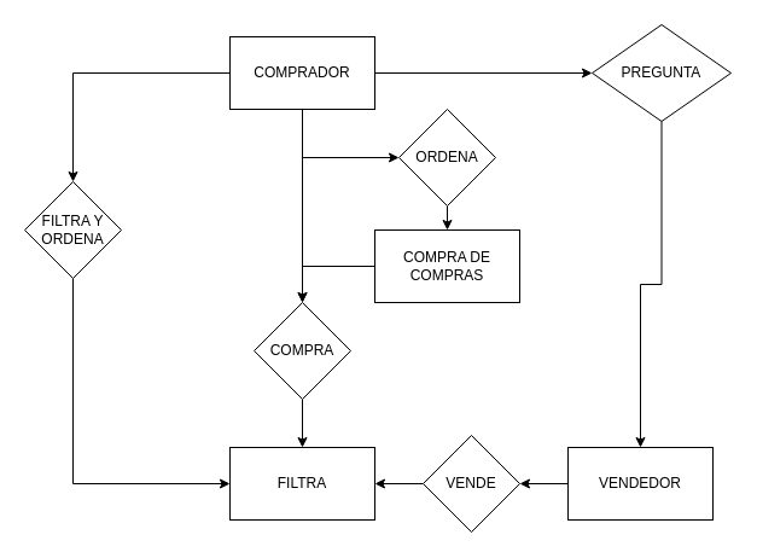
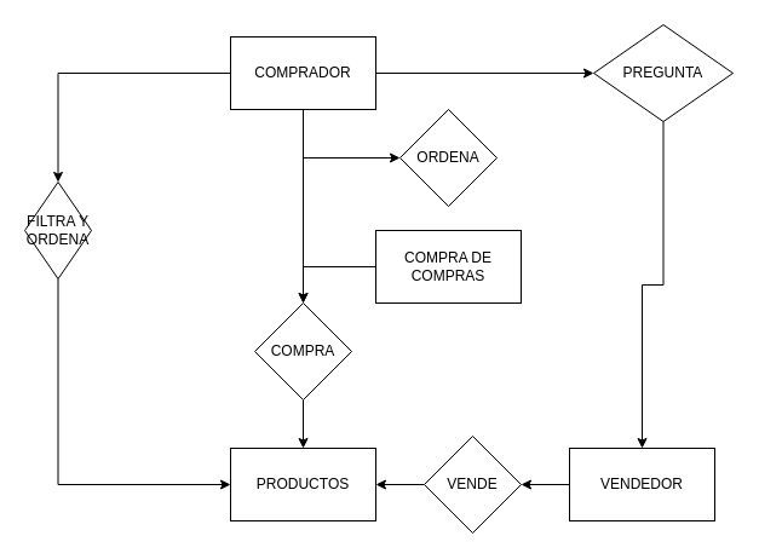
- <mxCell id="20" style="edgeStyle=orthogonalEdgeStyle;rounded=0;orthogonalLoop=1;jettySize=auto;html=1;exitX=0.5;exitY=1;exitDx=0;exitDy=0;entryX=0.5;entryY=0;entryDx=0;entryDy=0;" edge="1" parent="1" source="21" target="17"><mxGeometry relative="1" as="geometry" /></mxCell>
- <mxCell id="15" value="FILTRA Y ORDENA" style="rhombus;whiteSpace=wrap;html=1;" parent="1" vertex="1"><mxGeometry x="20" y="150" width="80" height="80" as="geometry" /></mxCell>
+ <mxCell id="15" value="FILTRA Y ORDENA" style="rhombus;whiteSpace=wrap;html=1;" parent="1" vertex="1"><mxGeometry x="20" y="150" width="55" height="80" as="geometry" /></mxCell>
- <mxCell id="11" value="FILTRA" style="rounded=0;whiteSpace=wrap;html=1;" parent="1" vertex="1"><mxGeometry x="190" y="370" width="120" height="60" as="geometry" /></mxCell>
+ <mxCell id="11" value="PRODUCTOS" style="rounded=0;whiteSpace=wrap;html=1;" parent="1" vertex="1"><mxGeometry x="190" y="370" width="120" height="60" as="geometry" /></mxCell>
